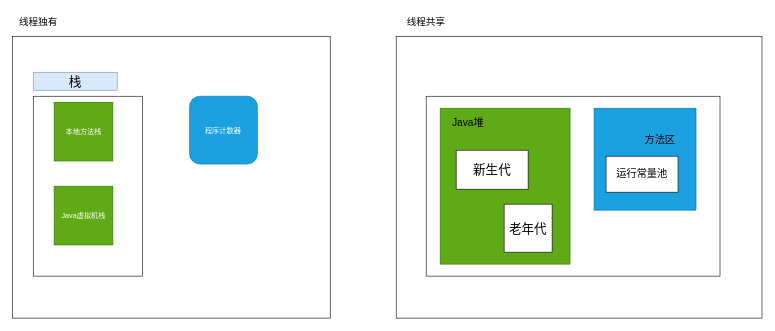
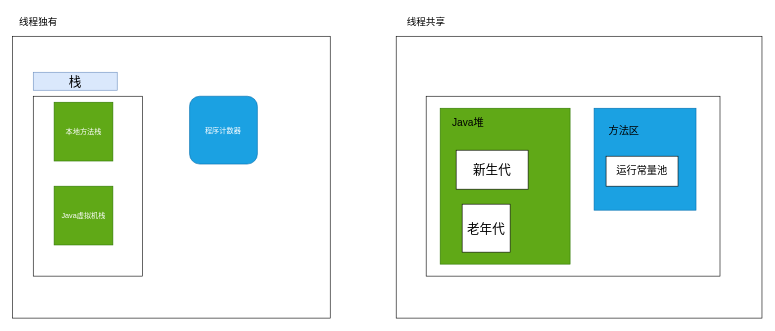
- <mxCell id="20" value="&lt;font style=&quot;font-size: 17px;&quot;&gt;方法区&lt;/font&gt;" style="text;html=1;strokeColor=none;fillColor=none;align=center;verticalAlign=middle;whiteSpace=wrap;rounded=0;fontSize=21;" vertex="1" parent="13"><mxGeometry x="360" y="95" width="60" height="30" as="geometry" /></mxCell>
+ <mxCell id="20" value="&lt;font style=&quot;font-size: 17px;&quot;&gt;方法区&lt;/font&gt;" style="text;html=1;strokeColor=none;fillColor=none;align=center;verticalAlign=middle;whiteSpace=wrap;rounded=0;fontSize=21;" vertex="1" parent="13"><mxGeometry x="300" y="80" width="60" height="30" as="geometry" /></mxCell>
- <mxCell id="21" value="运行常量池" style="rounded=0;whiteSpace=wrap;html=1;fontSize=17;" vertex="1" parent="13"><mxGeometry x="300" y="140" width="120" height="60" as="geometry" /></mxCell>
+ <mxCell id="21" value="运行常量池" style="rounded=0;whiteSpace=wrap;html=1;fontSize=17;" vertex="1" parent="13"><mxGeometry x="300" y="140" width="120" height="50" as="geometry" /></mxCell>
- <mxCell id="19" value="老年代" style="whiteSpace=wrap;html=1;aspect=fixed;fontSize=21;" vertex="1" parent="13"><mxGeometry x="130" y="220" width="80" height="80" as="geometry" /></mxCell>
+ <mxCell id="19" value="老年代" style="whiteSpace=wrap;html=1;aspect=fixed;fontSize=21;" vertex="1" parent="13"><mxGeometry x="60" y="220" width="80" height="80" as="geometry" /></mxCell>
